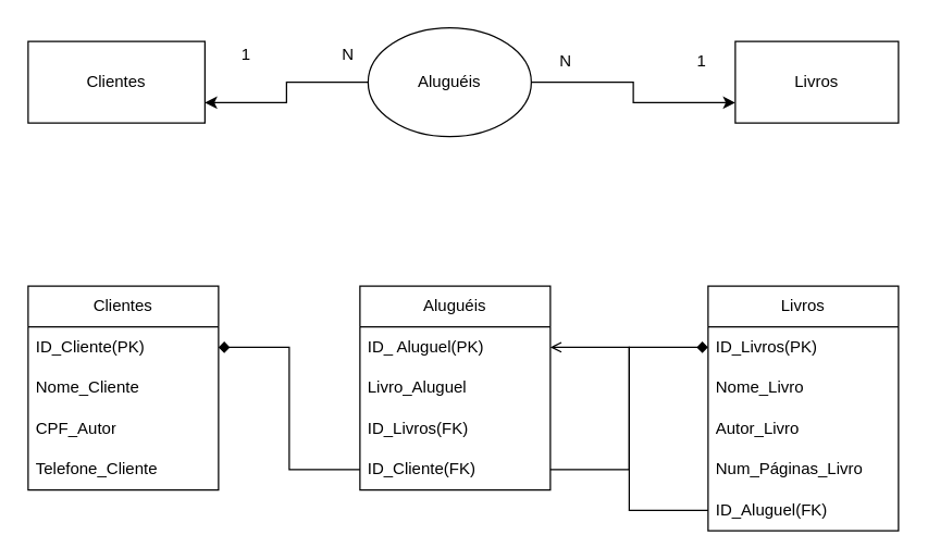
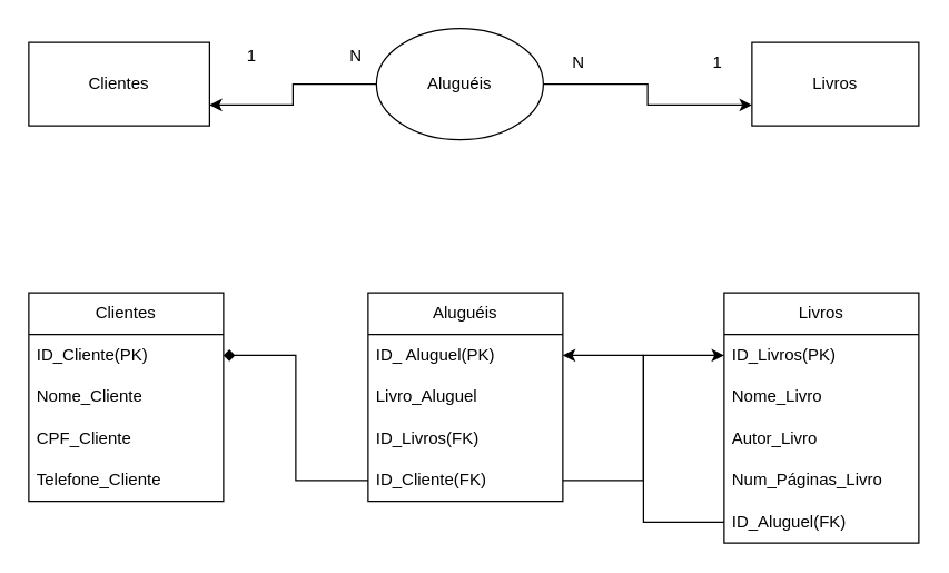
- <mxCell id="28" style="edgeStyle=orthogonalEdgeStyle;rounded=0;orthogonalLoop=1;jettySize=auto;html=1;exitX=0;exitY=0.5;exitDx=0;exitDy=0;endArrow=open;" edge="1" parent="1" source="22" target="13"><mxGeometry relative="1" as="geometry" /></mxCell>
+ <mxCell id="28" style="edgeStyle=orthogonalEdgeStyle;rounded=0;orthogonalLoop=1;jettySize=auto;html=1;exitX=0;exitY=0.5;exitDx=0;exitDy=0;" edge="1" parent="1" source="22" target="13"><mxGeometry relative="1" as="geometry" /></mxCell>
- <mxCell id="27" style="edgeStyle=orthogonalEdgeStyle;rounded=0;orthogonalLoop=1;jettySize=auto;html=1;exitX=1;exitY=0.5;exitDx=0;exitDy=0;entryX=0;entryY=0.5;entryDx=0;entryDy=0;endArrow=diamond;" edge="1" parent="1" source="16" target="18"><mxGeometry relative="1" as="geometry"><mxPoint x="420" y="360" as="targetPoint" /></mxGeometry></mxCell>
+ <mxCell id="27" style="edgeStyle=orthogonalEdgeStyle;rounded=0;orthogonalLoop=1;jettySize=auto;html=1;exitX=1;exitY=0.5;exitDx=0;exitDy=0;entryX=0;entryY=0.5;entryDx=0;entryDy=0;" edge="1" parent="1" source="16" target="18"><mxGeometry relative="1" as="geometry"><mxPoint x="420" y="360" as="targetPoint" /></mxGeometry></mxCell>
- <mxCell id="10" value="CPF_Autor" style="text;strokeColor=none;fillColor=none;align=left;verticalAlign=middle;spacingLeft=4;spacingRight=4;overflow=hidden;points=[[0,0.5],[1,0.5]];portConstraint=eastwest;rotatable=0;whiteSpace=wrap;html=1;" vertex="1" parent="7"><mxGeometry y="90" width="140" height="30" as="geometry" /></mxCell>
+ <mxCell id="10" value="CPF_Cliente" style="text;strokeColor=none;fillColor=none;align=left;verticalAlign=middle;spacingLeft=4;spacingRight=4;overflow=hidden;points=[[0,0.5],[1,0.5]];portConstraint=eastwest;rotatable=0;whiteSpace=wrap;html=1;" vertex="1" parent="7"><mxGeometry y="90" width="140" height="30" as="geometry" /></mxCell>
